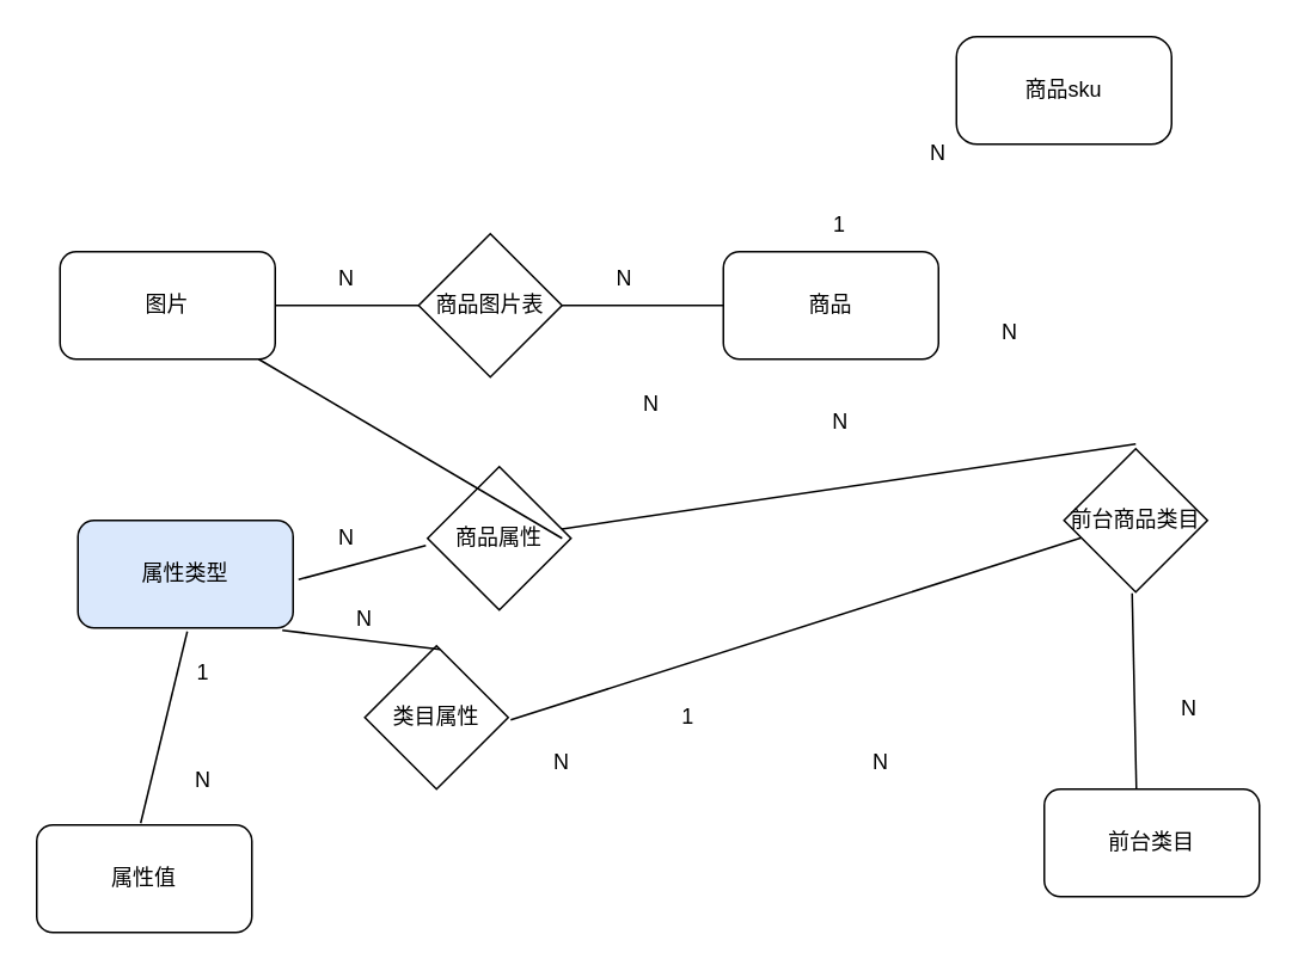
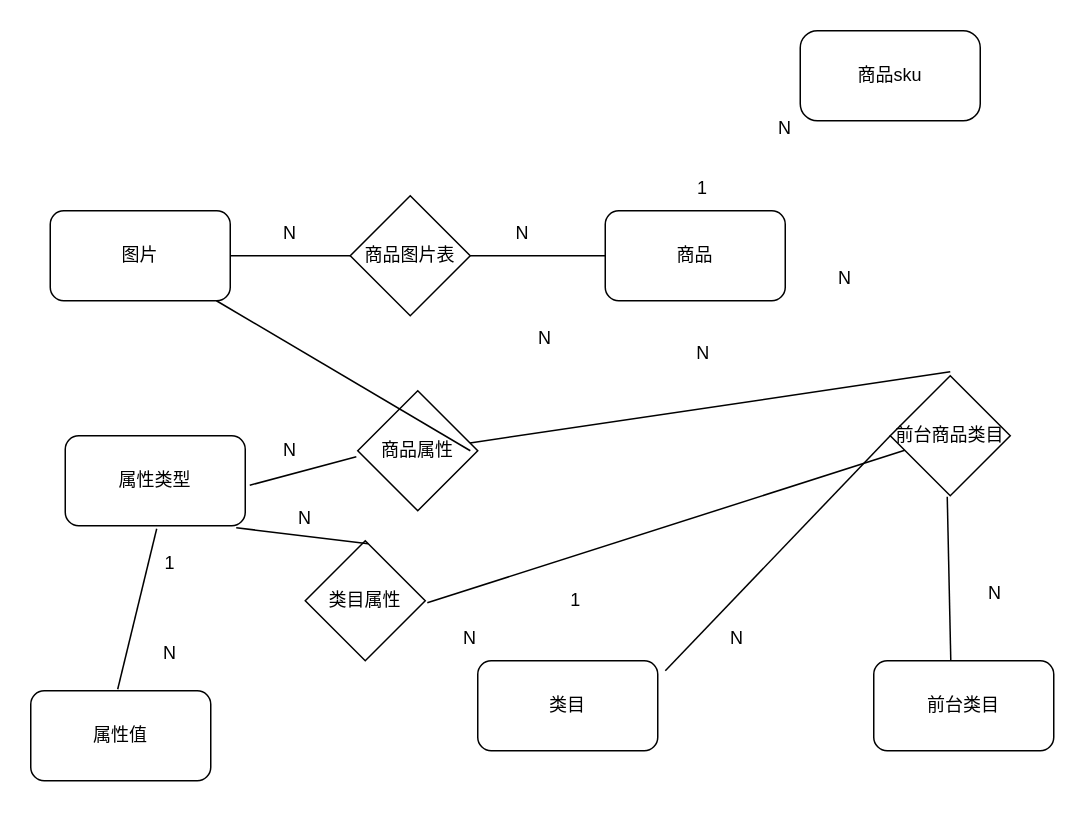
- <mxCell id="12" value="属性类型" style="rounded=1;whiteSpace=wrap;html=1;fillColor=#dae8fc;" parent="1" vertex="1"><mxGeometry x="43" y="290" width="120" height="60" as="geometry" /></mxCell>
+ <mxCell id="12" value="属性类型" style="rounded=1;whiteSpace=wrap;html=1;" parent="1" vertex="1"><mxGeometry x="43" y="290" width="120" height="60" as="geometry" /></mxCell>
+ <mxCell id="30" value="" style="endArrow=none;html=1;rounded=0;entryX=0;entryY=0.5;entryDx=0;entryDy=0;entryPerimeter=0;exitX=1.042;exitY=0.111;exitDx=0;exitDy=0;exitPerimeter=0;" parent="1" source="22" target="29" edge="1"><mxGeometry width="50" height="50" relative="1" as="geometry"><mxPoint x="413" y="380" as="sourcePoint" /><mxPoint x="463" y="330" as="targetPoint" /></mxGeometry></mxCell>
+ <mxCell id="22" value="类目" style="rounded=1;whiteSpace=wrap;html=1;" parent="1" vertex="1"><mxGeometry x="318" y="440" width="120" height="60" as="geometry" /></mxCell>
